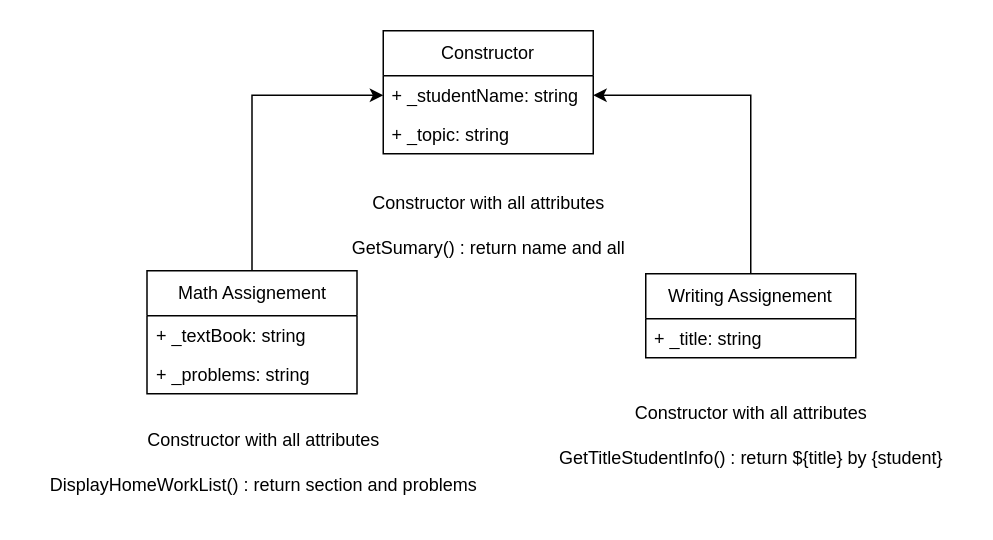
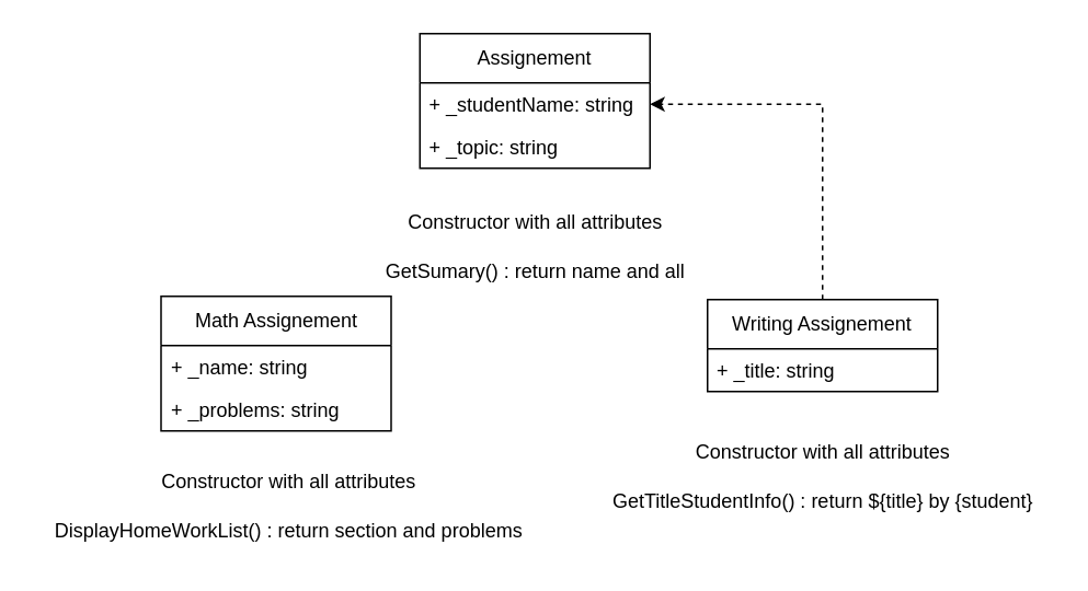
- <mxCell id="13" value="Constructor" style="swimlane;fontStyle=0;childLayout=stackLayout;horizontal=1;startSize=30;fillColor=none;horizontalStack=0;resizeParent=1;resizeParentMax=0;resizeLast=0;collapsible=1;marginBottom=0;whiteSpace=wrap;html=1;" vertex="1" parent="1"><mxGeometry x="255" y="20" width="140" height="82" as="geometry" /></mxCell>
+ <mxCell id="13" value="Assignement" style="swimlane;fontStyle=0;childLayout=stackLayout;horizontal=1;startSize=30;fillColor=none;horizontalStack=0;resizeParent=1;resizeParentMax=0;resizeLast=0;collapsible=1;marginBottom=0;whiteSpace=wrap;html=1;" vertex="1" parent="1"><mxGeometry x="255" y="20" width="140" height="82" as="geometry" /></mxCell>
- <mxCell id="8" style="edgeStyle=orthogonalEdgeStyle;rounded=0;orthogonalLoop=1;jettySize=auto;html=1;entryX=1;entryY=0.5;entryDx=0;entryDy=0;" edge="1" parent="1" source="9" target="14"><mxGeometry relative="1" as="geometry" /></mxCell>
+ <mxCell id="8" style="edgeStyle=orthogonalEdgeStyle;rounded=0;orthogonalLoop=1;jettySize=auto;html=1;entryX=1;entryY=0.5;entryDx=0;entryDy=0;dashed=1;" edge="1" parent="1" source="9" target="14"><mxGeometry relative="1" as="geometry" /></mxCell>
- <mxCell id="2" style="edgeStyle=orthogonalEdgeStyle;rounded=0;orthogonalLoop=1;jettySize=auto;html=1;entryX=0;entryY=0.5;entryDx=0;entryDy=0;" edge="1" parent="1" source="3" target="14"><mxGeometry relative="1" as="geometry" /></mxCell>
- <mxCell id="4" value="+ _textBook: string" style="text;strokeColor=none;fillColor=none;align=left;verticalAlign=top;spacingLeft=4;spacingRight=4;overflow=hidden;rotatable=0;points=[[0,0.5],[1,0.5]];portConstraint=eastwest;whiteSpace=wrap;html=1;" vertex="1" parent="3"><mxGeometry y="30" width="140" height="26" as="geometry" /></mxCell>
+ <mxCell id="4" value="+ _name: string" style="text;strokeColor=none;fillColor=none;align=left;verticalAlign=top;spacingLeft=4;spacingRight=4;overflow=hidden;rotatable=0;points=[[0,0.5],[1,0.5]];portConstraint=eastwest;whiteSpace=wrap;html=1;" vertex="1" parent="3"><mxGeometry y="30" width="140" height="26" as="geometry" /></mxCell>
